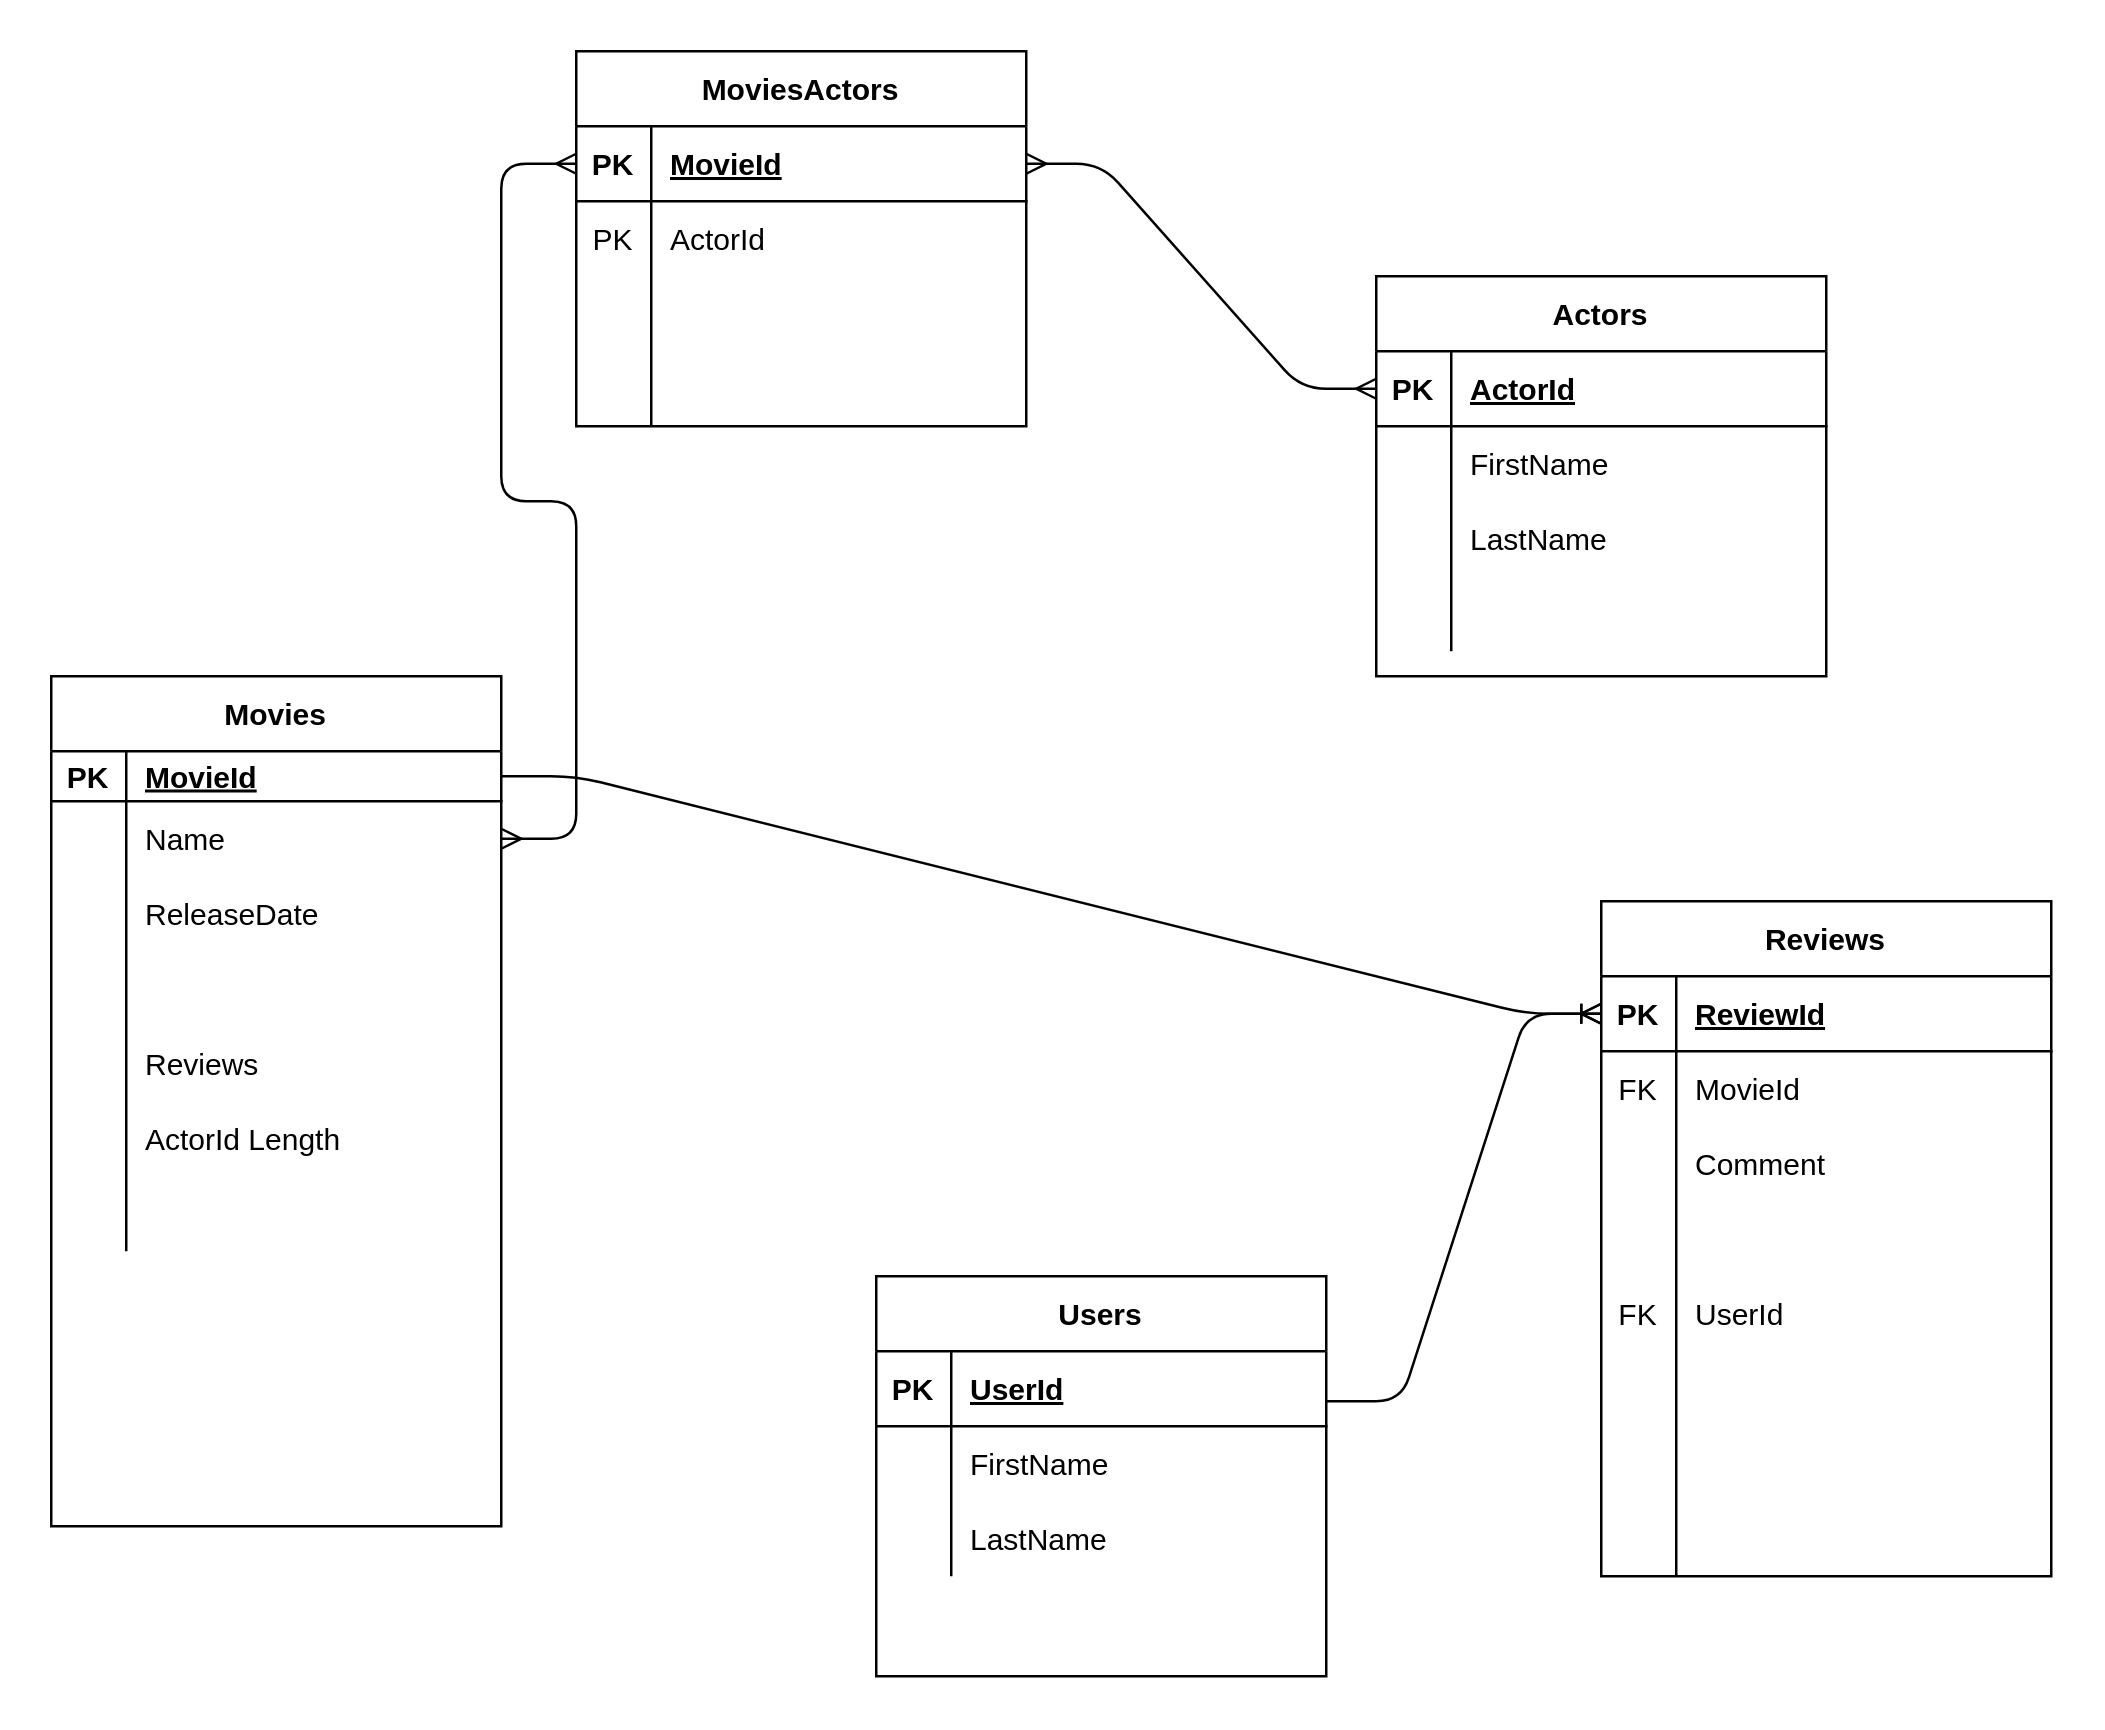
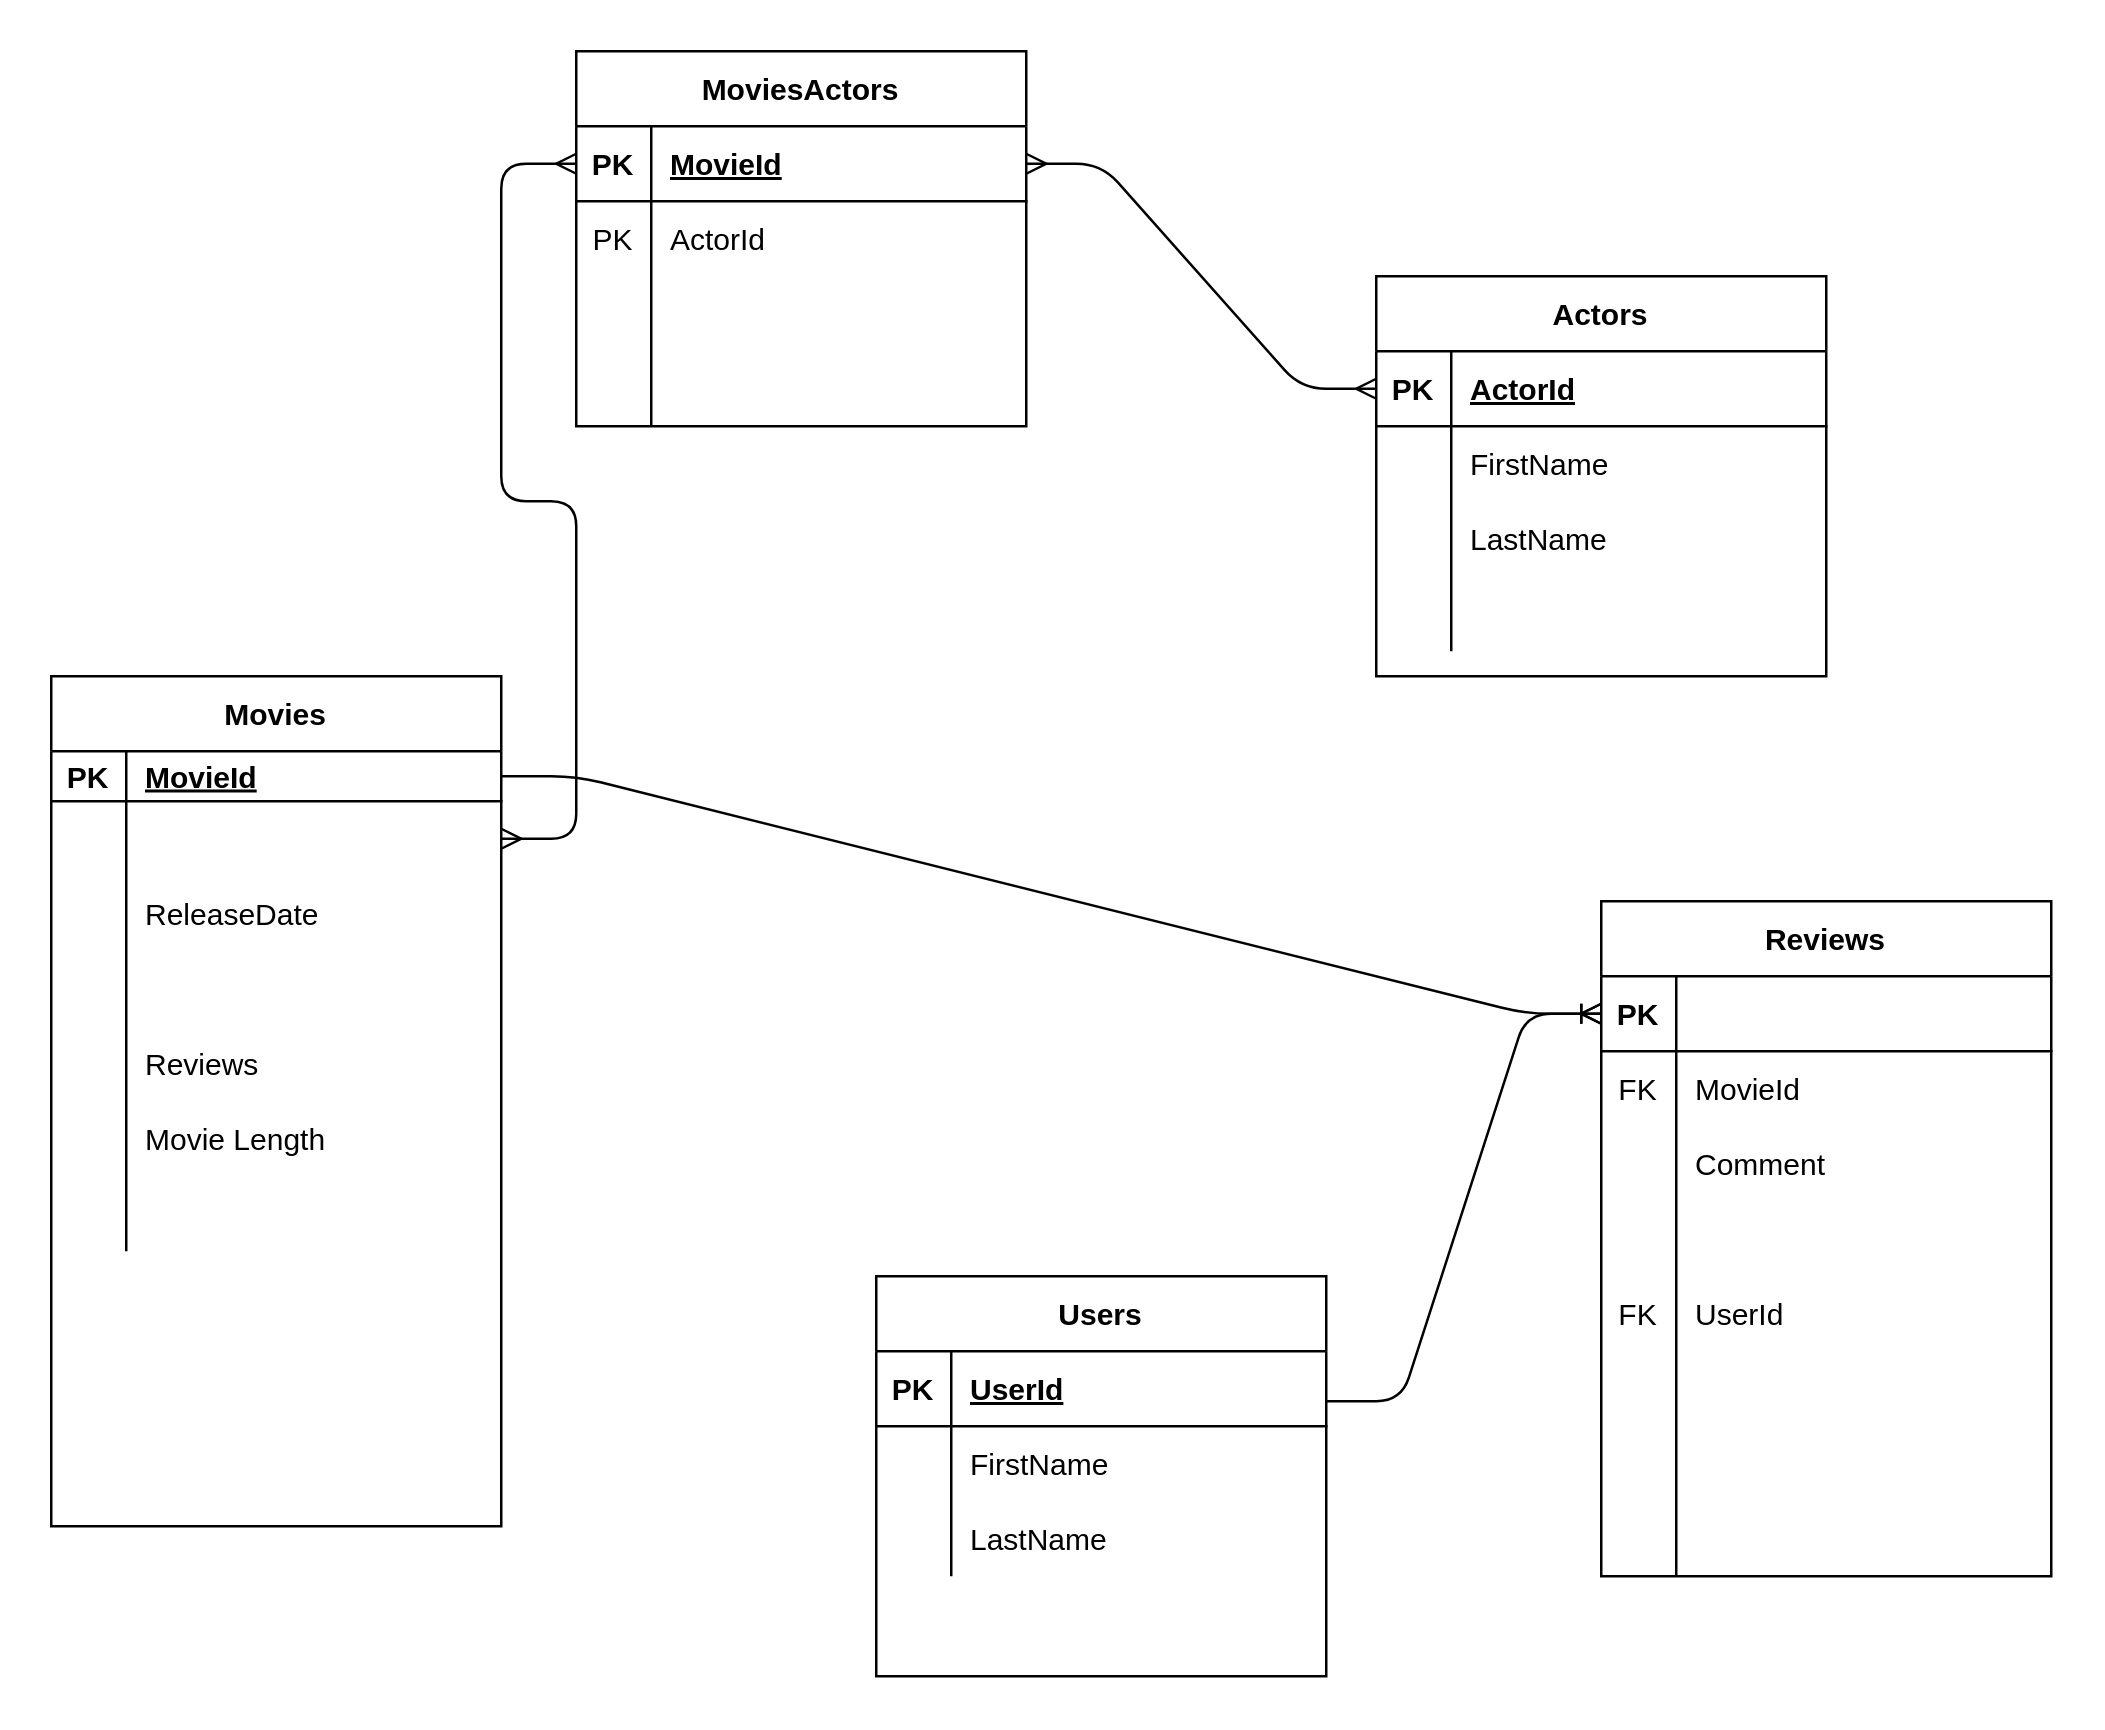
- <mxCell id="8" value="Name" style="shape=partialRectangle;connectable=0;fillColor=none;top=0;left=0;bottom=0;right=0;align=left;spacingLeft=6;overflow=hidden;" vertex="1" parent="6"><mxGeometry x="30" width="150" height="30" as="geometry" /></mxCell>
- <mxCell id="66" value="ReviewId" style="shape=partialRectangle;connectable=0;fillColor=none;top=0;left=0;bottom=0;right=0;align=left;spacingLeft=6;fontStyle=5;overflow=hidden;" vertex="1" parent="64"><mxGeometry x="30" width="150" height="30" as="geometry" /></mxCell>
- <mxCell id="19" value="ActorId Length" style="shape=partialRectangle;connectable=0;fillColor=none;top=0;left=0;bottom=0;right=0;align=left;spacingLeft=6;overflow=hidden;" vertex="1" parent="17"><mxGeometry x="30" width="150" height="30" as="geometry" /></mxCell>
+ <mxCell id="19" value="Movie Length" style="shape=partialRectangle;connectable=0;fillColor=none;top=0;left=0;bottom=0;right=0;align=left;spacingLeft=6;overflow=hidden;" vertex="1" parent="17"><mxGeometry x="30" width="150" height="30" as="geometry" /></mxCell>
